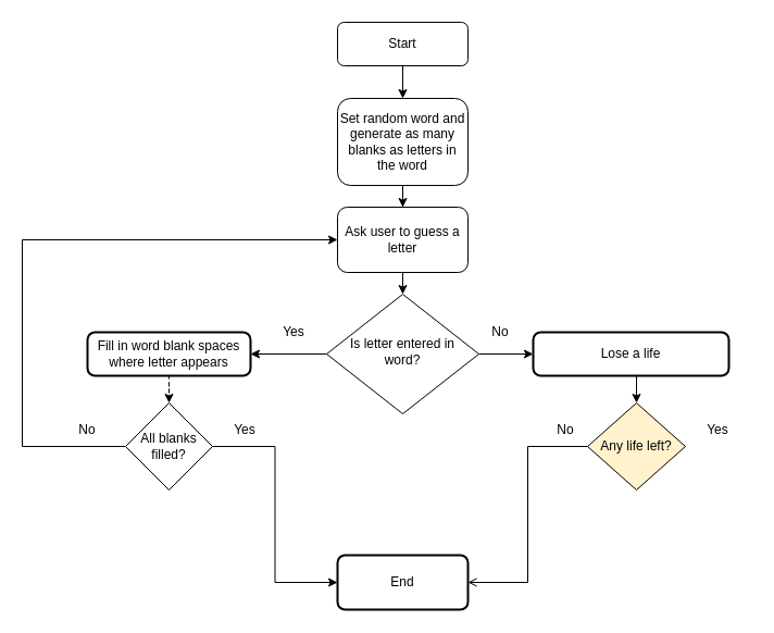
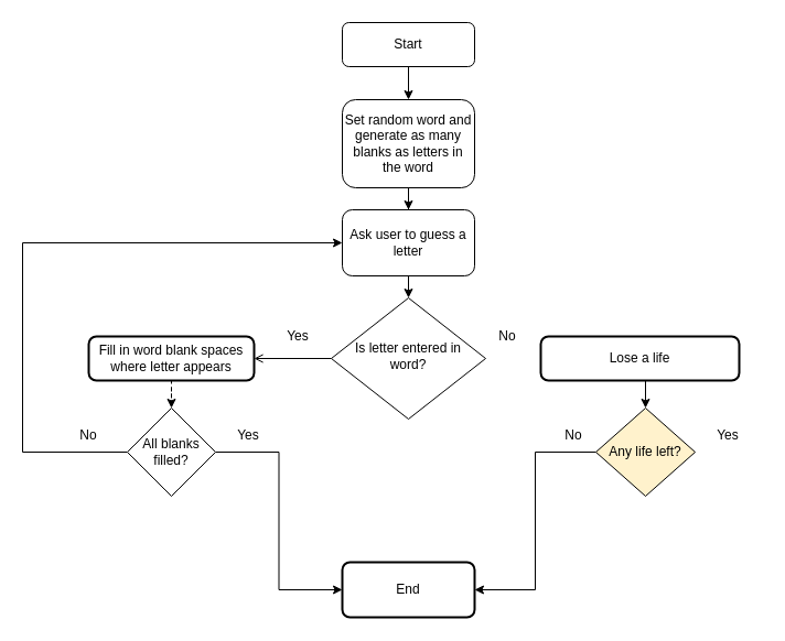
- <mxCell id="4" style="edgeStyle=orthogonalEdgeStyle;rounded=0;orthogonalLoop=1;jettySize=auto;html=1;exitX=0;exitY=0.5;exitDx=0;exitDy=0;entryX=1;entryY=0.5;entryDx=0;entryDy=0;" edge="1" parent="1" source="6" target="8"><mxGeometry relative="1" as="geometry" /></mxCell>
+ <mxCell id="4" style="edgeStyle=orthogonalEdgeStyle;rounded=0;orthogonalLoop=1;jettySize=auto;html=1;exitX=0;exitY=0.5;exitDx=0;exitDy=0;entryX=1;entryY=0.5;entryDx=0;entryDy=0;endArrow=open;" edge="1" parent="1" source="6" target="8"><mxGeometry relative="1" as="geometry" /></mxCell>
- <mxCell id="5" style="edgeStyle=orthogonalEdgeStyle;rounded=0;orthogonalLoop=1;jettySize=auto;html=1;exitX=1;exitY=0.5;exitDx=0;exitDy=0;entryX=0;entryY=0.5;entryDx=0;entryDy=0;" edge="1" parent="1" source="6" target="10"><mxGeometry relative="1" as="geometry" /></mxCell>
- <mxCell id="24" style="edgeStyle=orthogonalEdgeStyle;rounded=0;orthogonalLoop=1;jettySize=auto;html=1;entryX=1;entryY=0.5;entryDx=0;entryDy=0;endArrow=open;" edge="1" parent="1" source="25" target="12"><mxGeometry relative="1" as="geometry" /></mxCell>
+ <mxCell id="24" style="edgeStyle=orthogonalEdgeStyle;rounded=0;orthogonalLoop=1;jettySize=auto;html=1;entryX=1;entryY=0.5;entryDx=0;entryDy=0;" edge="1" parent="1" source="25" target="12"><mxGeometry relative="1" as="geometry" /></mxCell>
